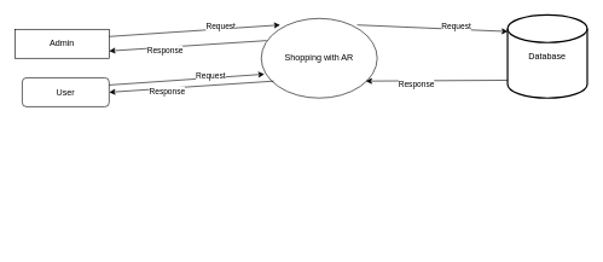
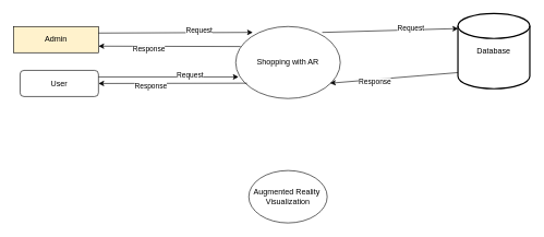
- <mxCell id="2" value="Admin" style="rounded=0;whiteSpace=wrap;html=1;" vertex="1" parent="1"><mxGeometry x="20" y="40" width="130" height="40" as="geometry" /></mxCell>
+ <mxCell id="2" value="Admin" style="rounded=0;whiteSpace=wrap;html=1;fillColor=#fff2cc;" vertex="1" parent="1"><mxGeometry x="20" y="40" width="130" height="40" as="geometry" /></mxCell>
- <mxCell id="4" value="Shopping with AR" style="ellipse;whiteSpace=wrap;html=1;" vertex="1" parent="1"><mxGeometry x="360" y="25" width="160" height="110" as="geometry" /></mxCell>
+ <mxCell id="4" value="Shopping with AR" style="ellipse;whiteSpace=wrap;html=1;" vertex="1" parent="1"><mxGeometry x="360" y="40" width="160" height="110" as="geometry" /></mxCell>
+ <mxCell id="5" value="Augmented Reality&amp;nbsp;&lt;br&gt;Visualization" style="ellipse;whiteSpace=wrap;html=1;" vertex="1" parent="1"><mxGeometry x="380" y="260" width="120" height="80" as="geometry" /></mxCell>
